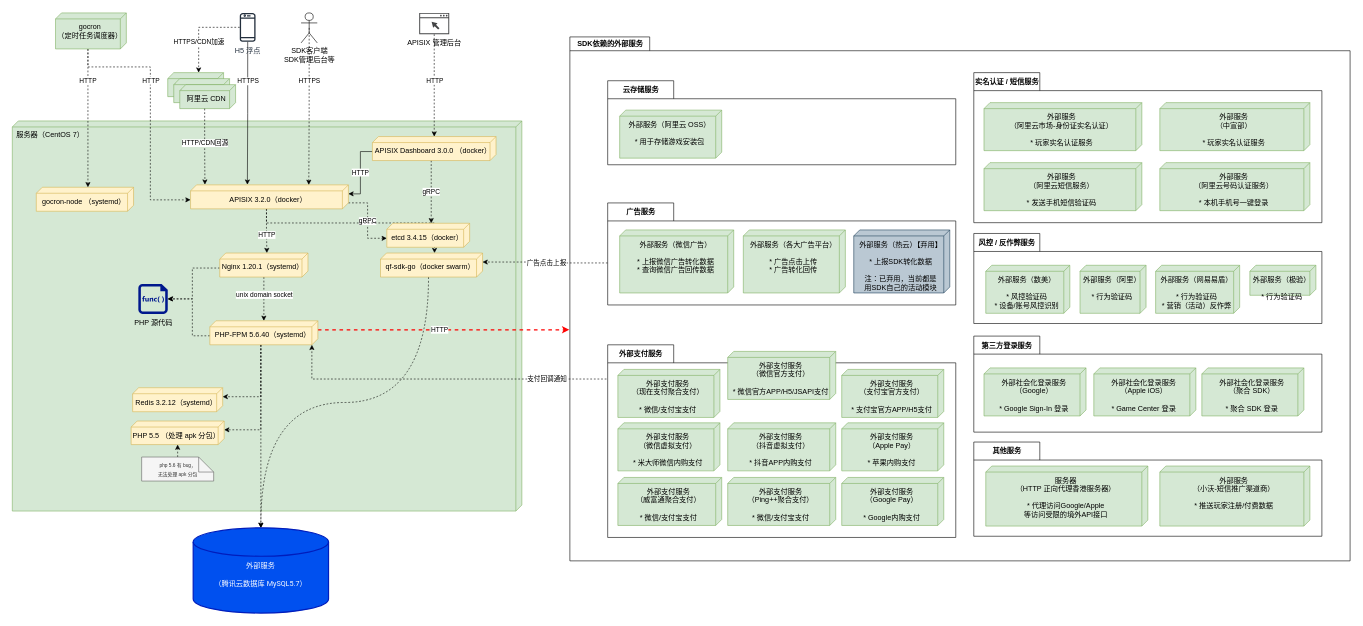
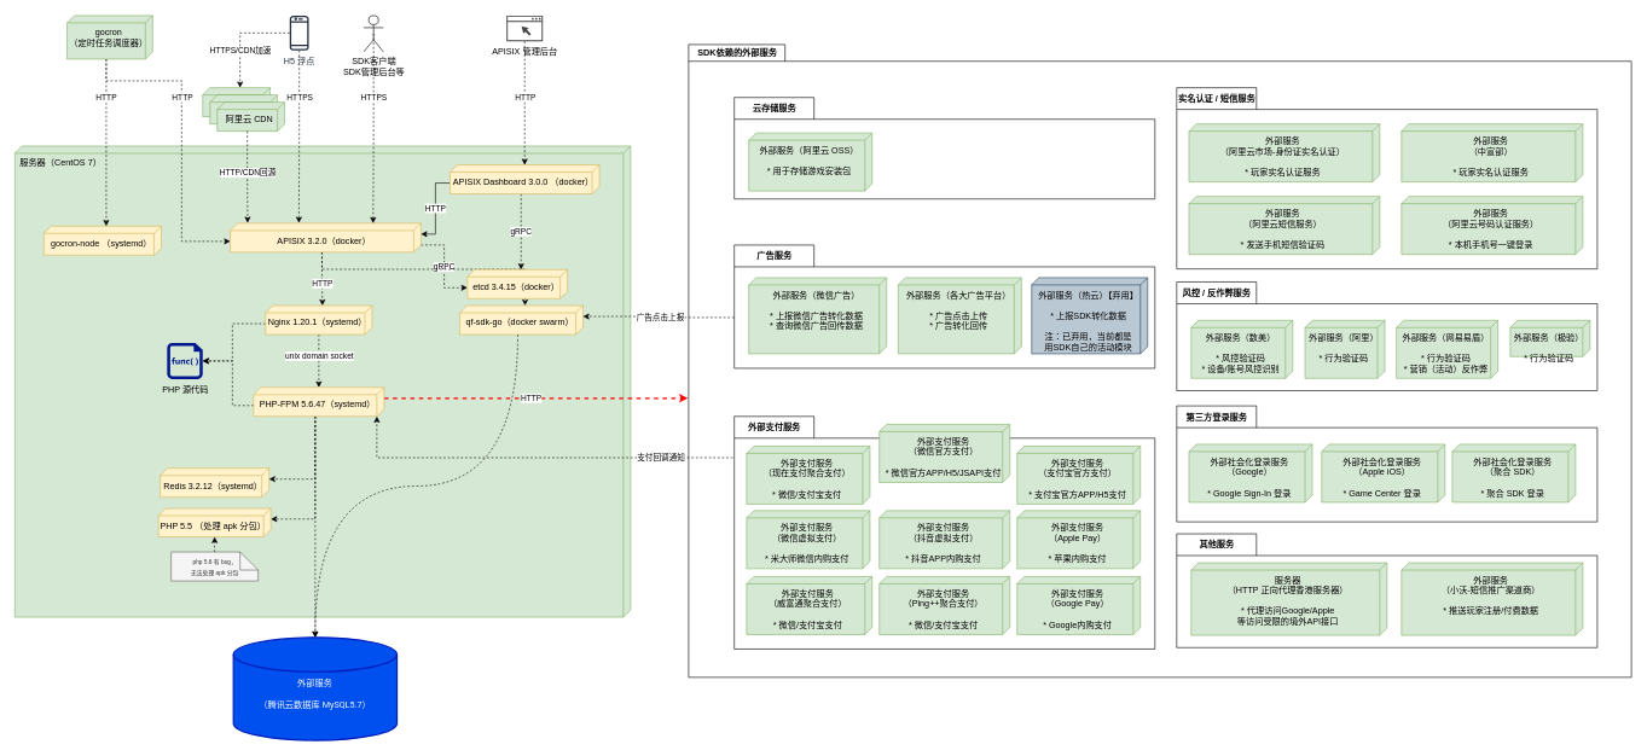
- <mxCell id="93" value="" style="edgeStyle=orthogonalEdgeStyle;rounded=0;orthogonalLoop=1;jettySize=auto;html=1;dashed=0;entryX=-0.008;entryY=0.64;entryDx=0;entryDy=0;entryPerimeter=0;" parent="1" source="97" target="9" edge="1"><mxGeometry relative="1" as="geometry" /></mxCell>
+ <mxCell id="93" value="" style="edgeStyle=orthogonalEdgeStyle;rounded=0;orthogonalLoop=1;jettySize=auto;html=1;dashed=1;entryX=-0.008;entryY=0.64;entryDx=0;entryDy=0;entryPerimeter=0;" parent="1" source="97" target="9" edge="1"><mxGeometry relative="1" as="geometry" /></mxCell>
- <mxCell id="29" value="PHP-FPM 5.6.40（systemd）" style="verticalAlign=top;align=center;shape=cube;size=10;direction=south;html=1;boundedLbl=1;spacingLeft=5;container=0;fillColor=#fff2cc;strokeColor=#d6b656;" parent="1" vertex="1"><mxGeometry x="349.14" y="534" width="180" height="40" as="geometry" /></mxCell>
+ <mxCell id="29" value="PHP-FPM 5.6.47（systemd）" style="verticalAlign=top;align=center;shape=cube;size=10;direction=south;html=1;boundedLbl=1;spacingLeft=5;container=0;fillColor=#fff2cc;strokeColor=#d6b656;" parent="1" vertex="1"><mxGeometry x="349.14" y="534" width="180" height="40" as="geometry" /></mxCell>
